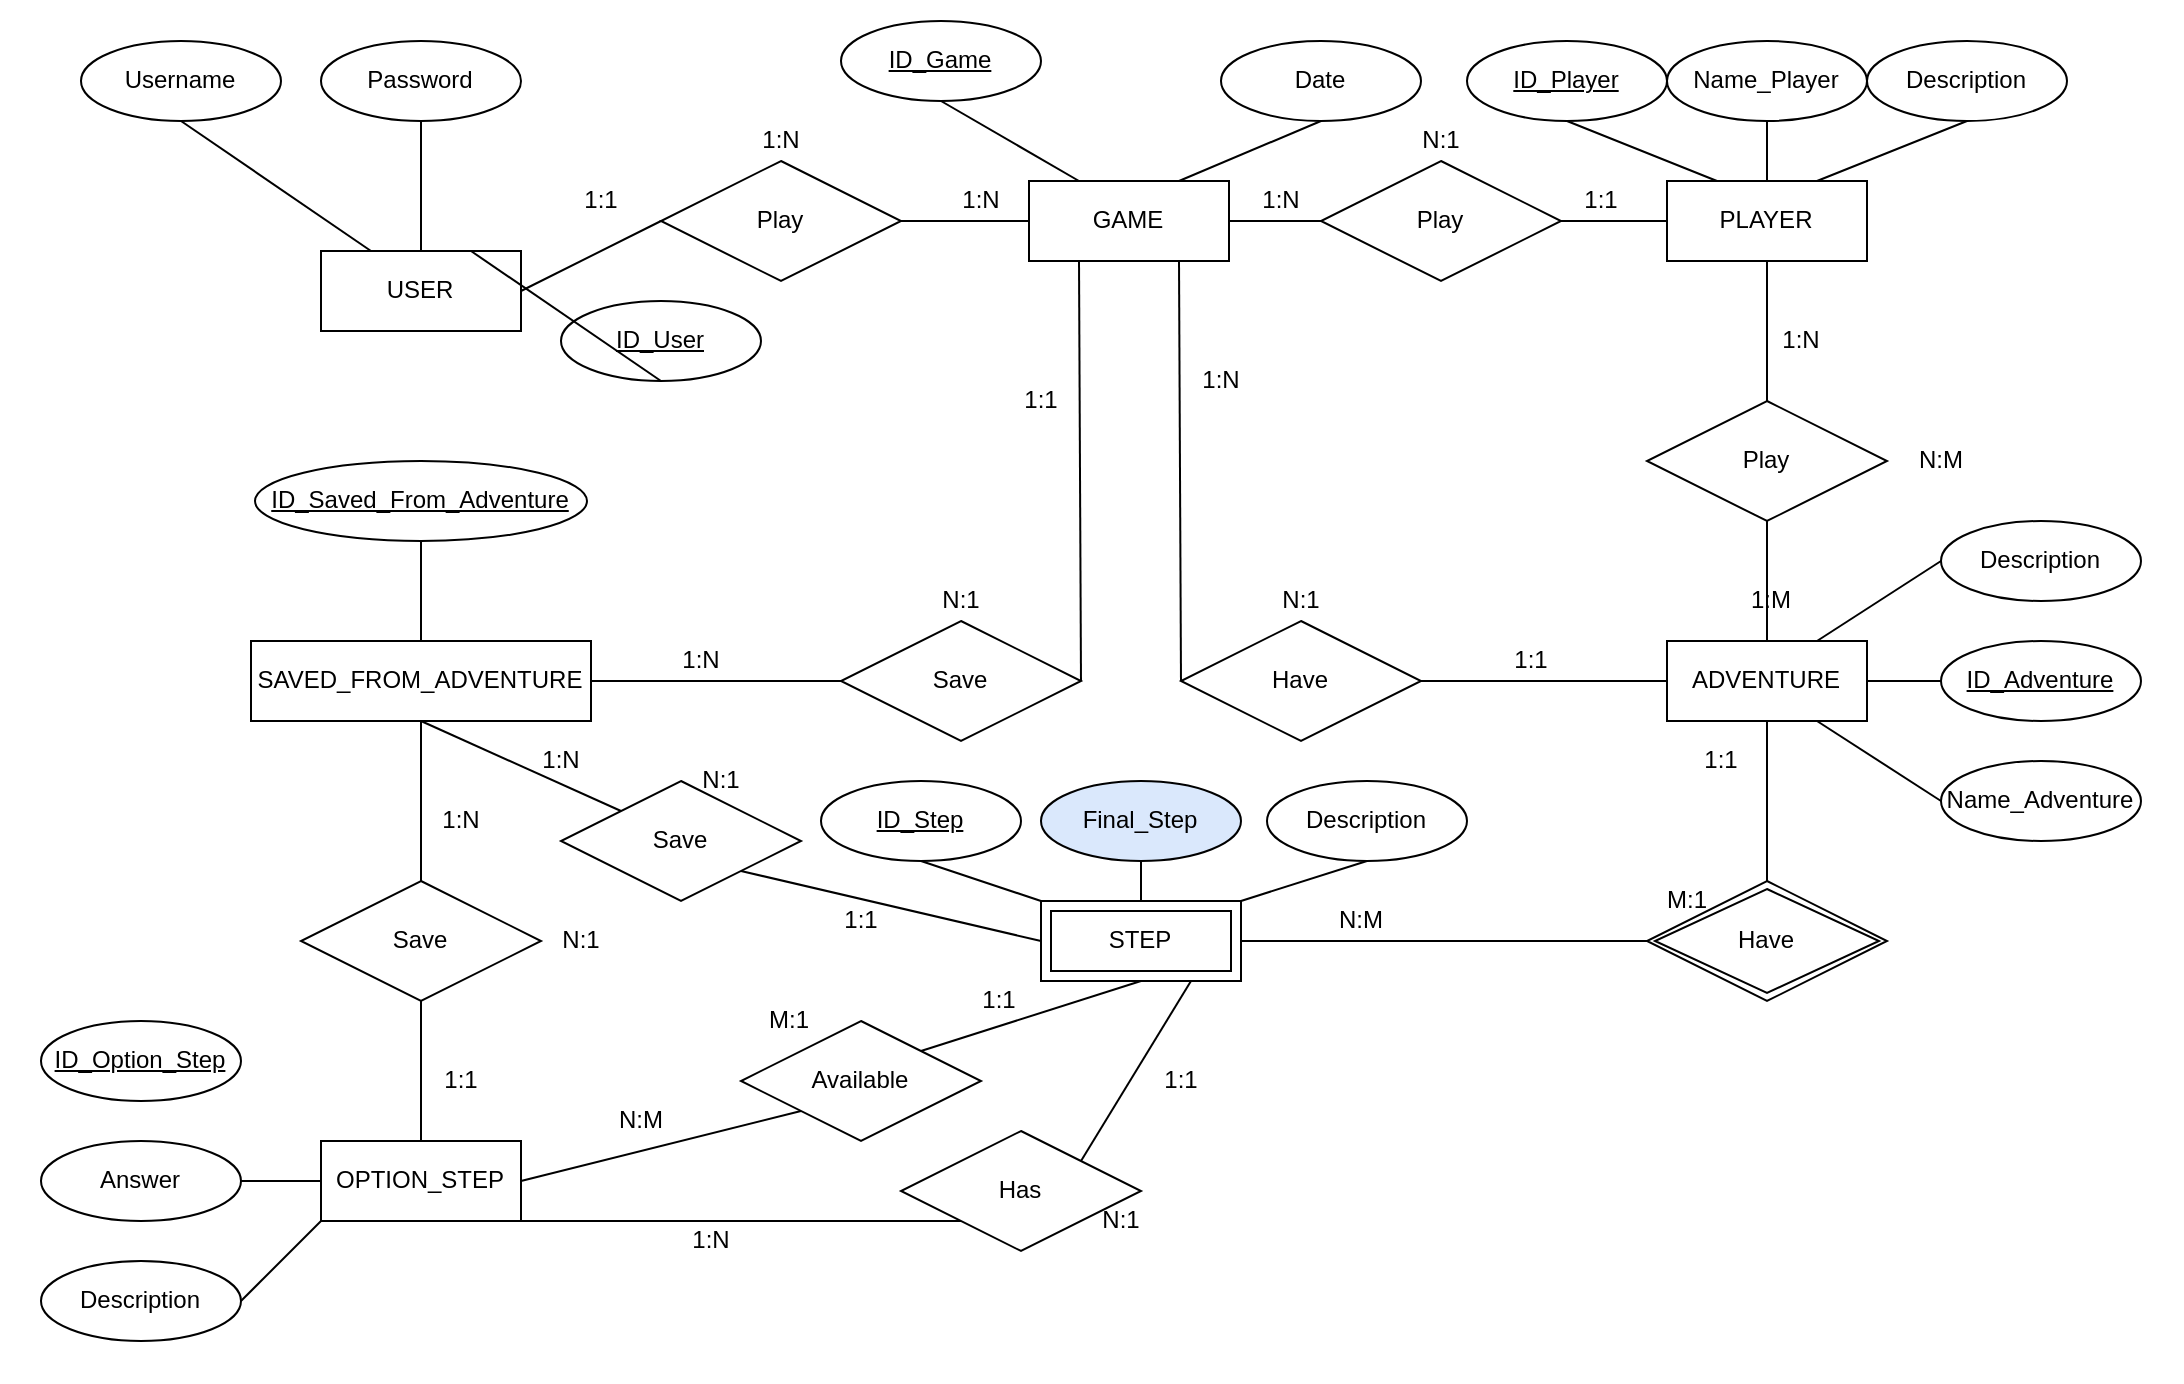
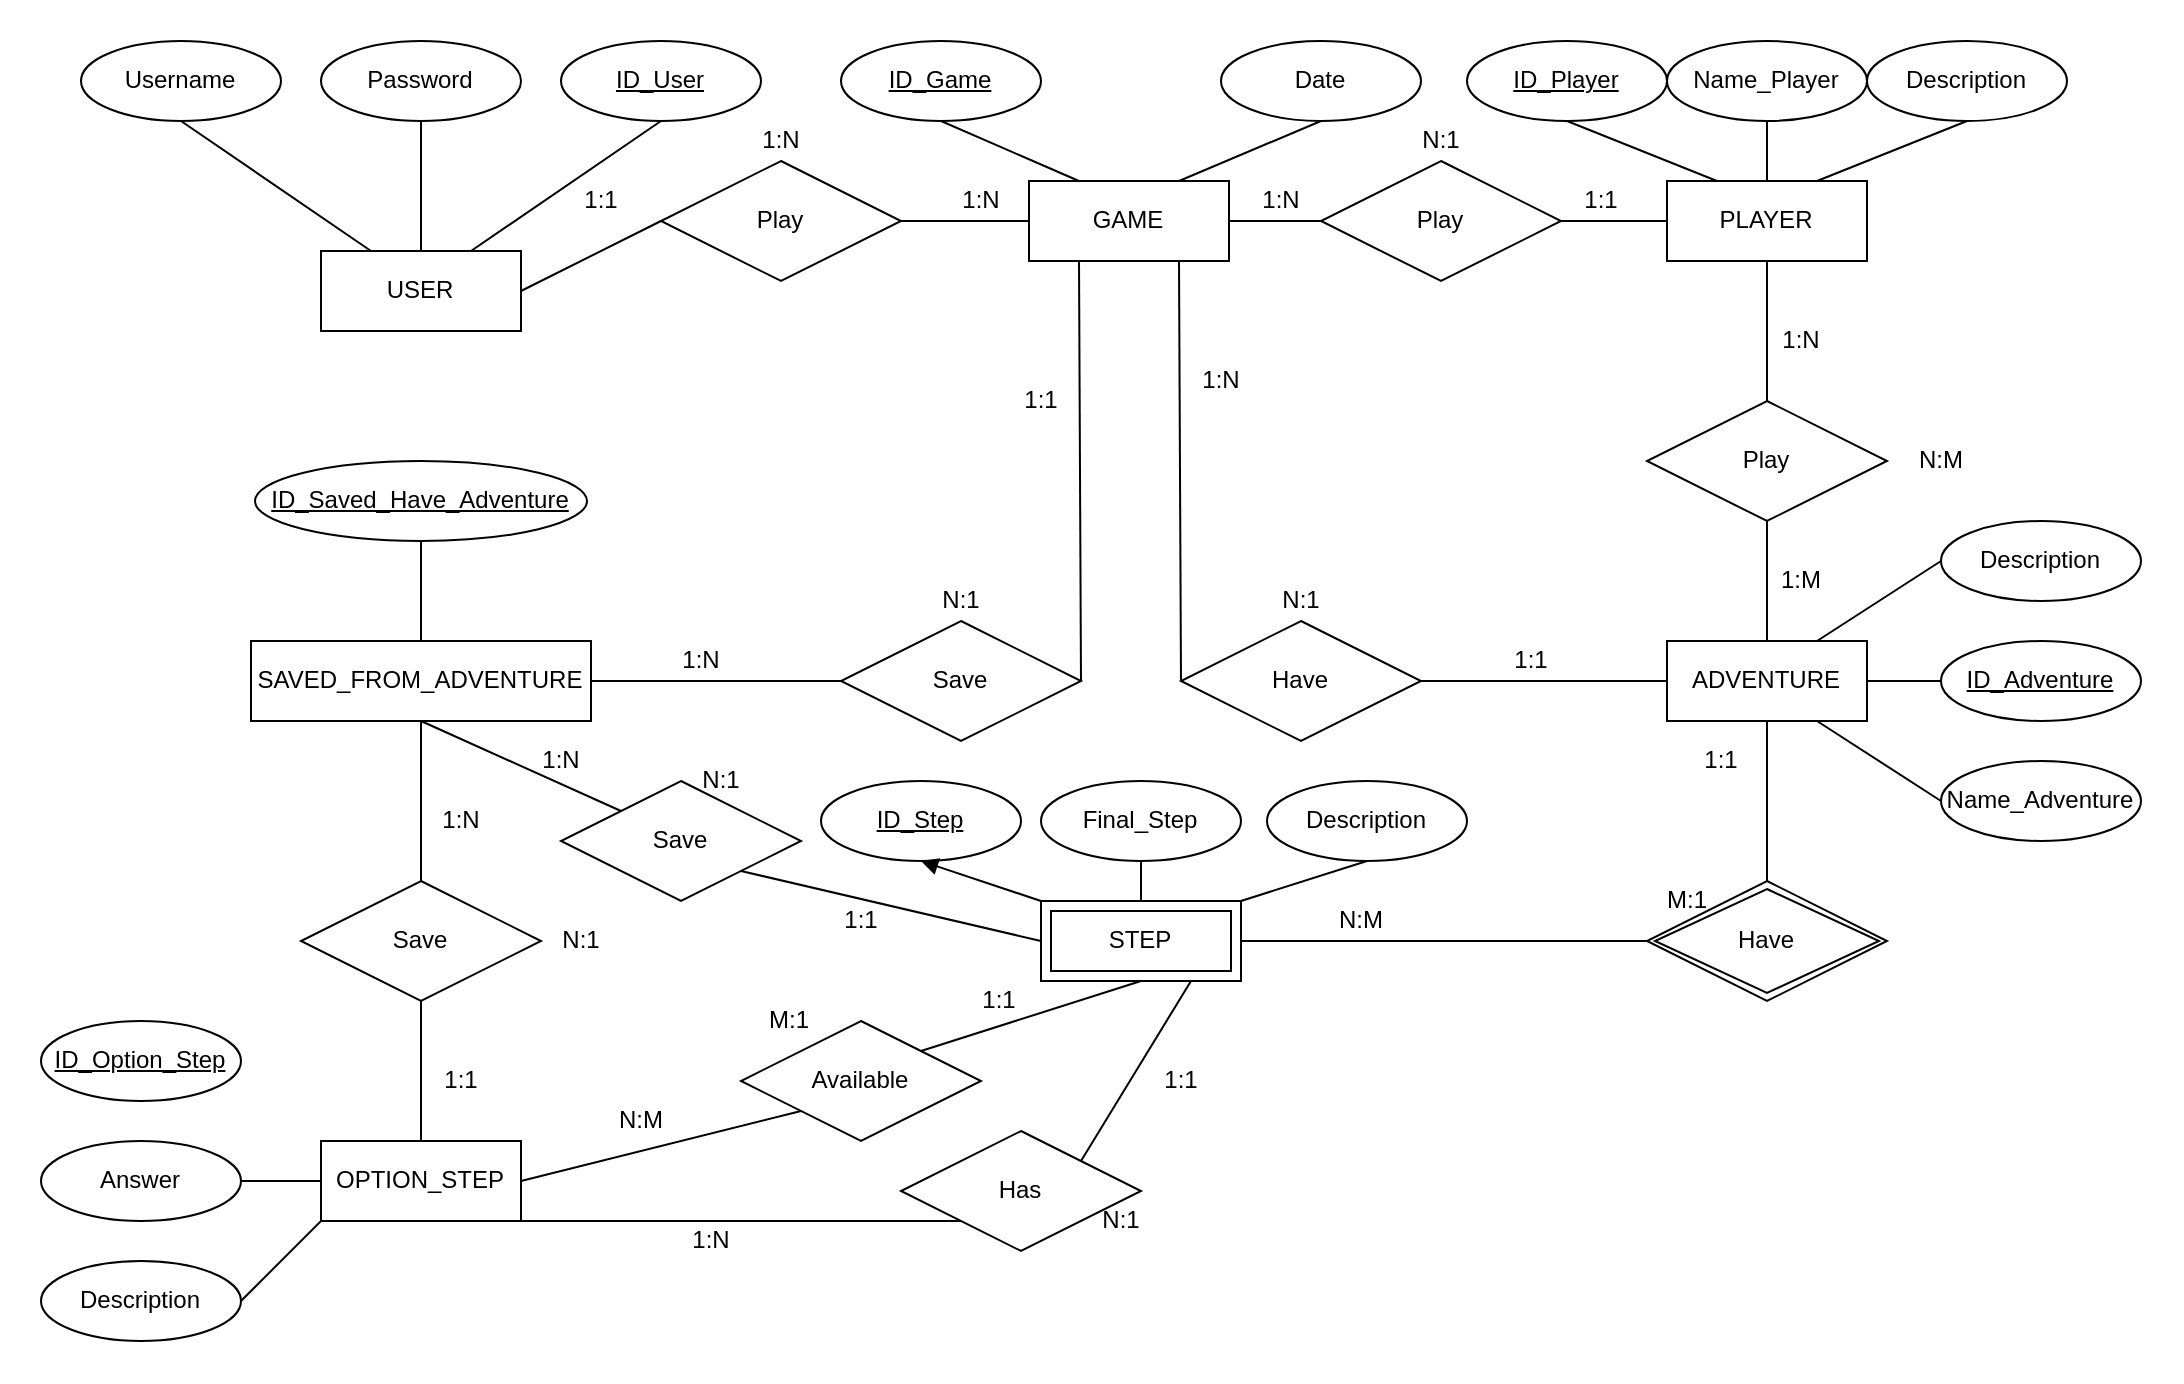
- <mxCell id="20" value="ID_Game" style="ellipse;whiteSpace=wrap;html=1;align=center;fontStyle=4;" parent="1" vertex="1"><mxGeometry x="420" y="10" width="100" height="40" as="geometry" /></mxCell>
+ <mxCell id="20" value="ID_Game" style="ellipse;whiteSpace=wrap;html=1;align=center;fontStyle=4;" parent="1" vertex="1"><mxGeometry x="420" y="20" width="100" height="40" as="geometry" /></mxCell>
- <mxCell id="7" value="ID_User" style="ellipse;whiteSpace=wrap;html=1;align=center;fontStyle=4;" parent="1" vertex="1"><mxGeometry x="280" y="150" width="100" height="40" as="geometry" /></mxCell>
+ <mxCell id="7" value="ID_User" style="ellipse;whiteSpace=wrap;html=1;align=center;fontStyle=4;" parent="1" vertex="1"><mxGeometry x="280" y="20" width="100" height="40" as="geometry" /></mxCell>
- <mxCell id="18" value="ID_Saved_From_Adventure" style="ellipse;whiteSpace=wrap;html=1;align=center;fontStyle=4;" parent="1" vertex="1"><mxGeometry x="127" y="230" width="166" height="40" as="geometry" /></mxCell>
+ <mxCell id="18" value="ID_Saved_Have_Adventure" style="ellipse;whiteSpace=wrap;html=1;align=center;fontStyle=4;" parent="1" vertex="1"><mxGeometry x="127" y="230" width="166" height="40" as="geometry" /></mxCell>
- <mxCell id="78" value="1:M" style="text;html=1;align=center;verticalAlign=middle;resizable=0;points=[];autosize=1;strokeColor=none;fillColor=none;" parent="1" vertex="1"><mxGeometry x="865" y="290" width="40" height="20" as="geometry" /></mxCell>
+ <mxCell id="78" value="1:M" style="text;html=1;align=center;verticalAlign=middle;resizable=0;points=[];autosize=1;strokeColor=none;fillColor=none;" parent="1" vertex="1"><mxGeometry x="880" y="280" width="40" height="20" as="geometry" /></mxCell>
- <mxCell id="16" value="Final_Step" style="ellipse;whiteSpace=wrap;html=1;align=center;fillColor=#dae8fc;" parent="1" vertex="1"><mxGeometry x="520" y="390" width="100" height="40" as="geometry" /></mxCell>
+ <mxCell id="16" value="Final_Step" style="ellipse;whiteSpace=wrap;html=1;align=center;" parent="1" vertex="1"><mxGeometry x="520" y="390" width="100" height="40" as="geometry" /></mxCell>
- <mxCell id="53" value="" style="endArrow=none;html=1;rounded=0;entryX=0.5;entryY=1;entryDx=0;entryDy=0;exitX=0;exitY=0;exitDx=0;exitDy=0;" parent="1" source="59" target="17" edge="1"><mxGeometry width="50" height="50" relative="1" as="geometry"><mxPoint x="540" y="490" as="sourcePoint" /><mxPoint x="420" y="420" as="targetPoint" /></mxGeometry></mxCell>
+ <mxCell id="53" value="" style="endArrow=block;html=1;rounded=0;entryX=0.5;entryY=1;entryDx=0;entryDy=0;exitX=0;exitY=0;exitDx=0;exitDy=0;" parent="1" source="59" target="17" edge="1"><mxGeometry width="50" height="50" relative="1" as="geometry"><mxPoint x="540" y="490" as="sourcePoint" /><mxPoint x="420" y="420" as="targetPoint" /></mxGeometry></mxCell>
